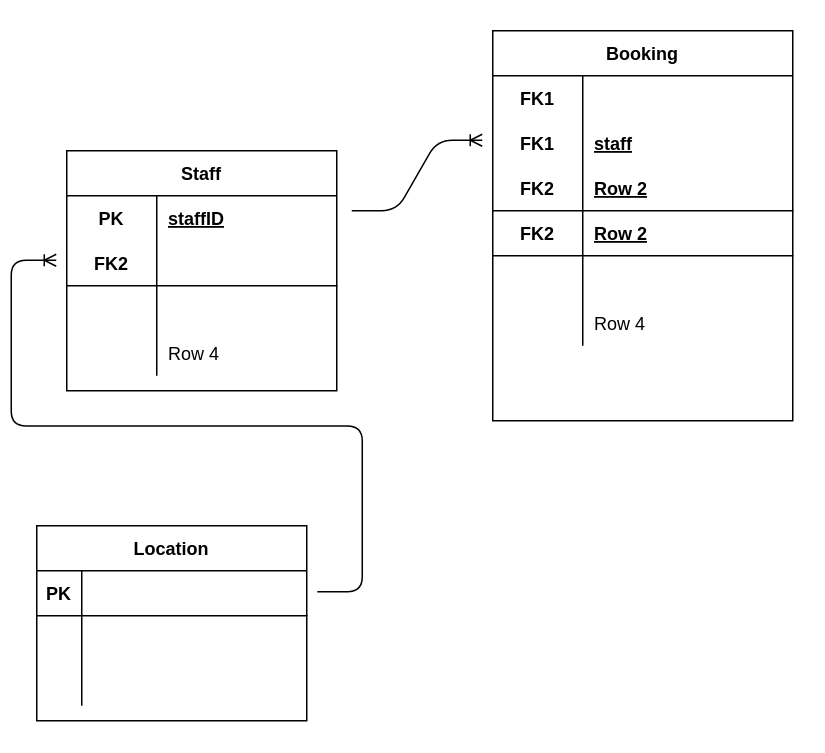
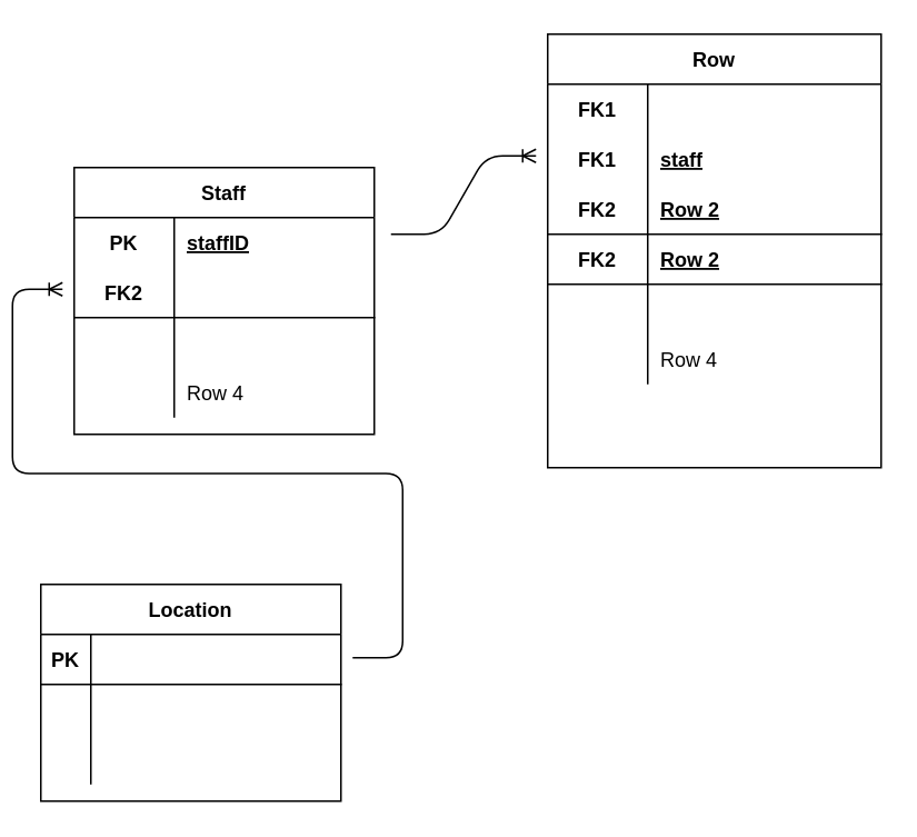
- <mxCell id="2" value="Booking" style="shape=table;startSize=30;container=1;collapsible=1;childLayout=tableLayout;fixedRows=1;rowLines=0;fontStyle=1;align=center;resizeLast=1;" vertex="1" parent="1"><mxGeometry x="324" y="20" width="200" height="260" as="geometry" /></mxCell>
+ <mxCell id="2" value="Row" style="shape=table;startSize=30;container=1;collapsible=1;childLayout=tableLayout;fixedRows=1;rowLines=0;fontStyle=1;align=center;resizeLast=1;" vertex="1" parent="1"><mxGeometry x="324" y="20" width="200" height="260" as="geometry" /></mxCell>
